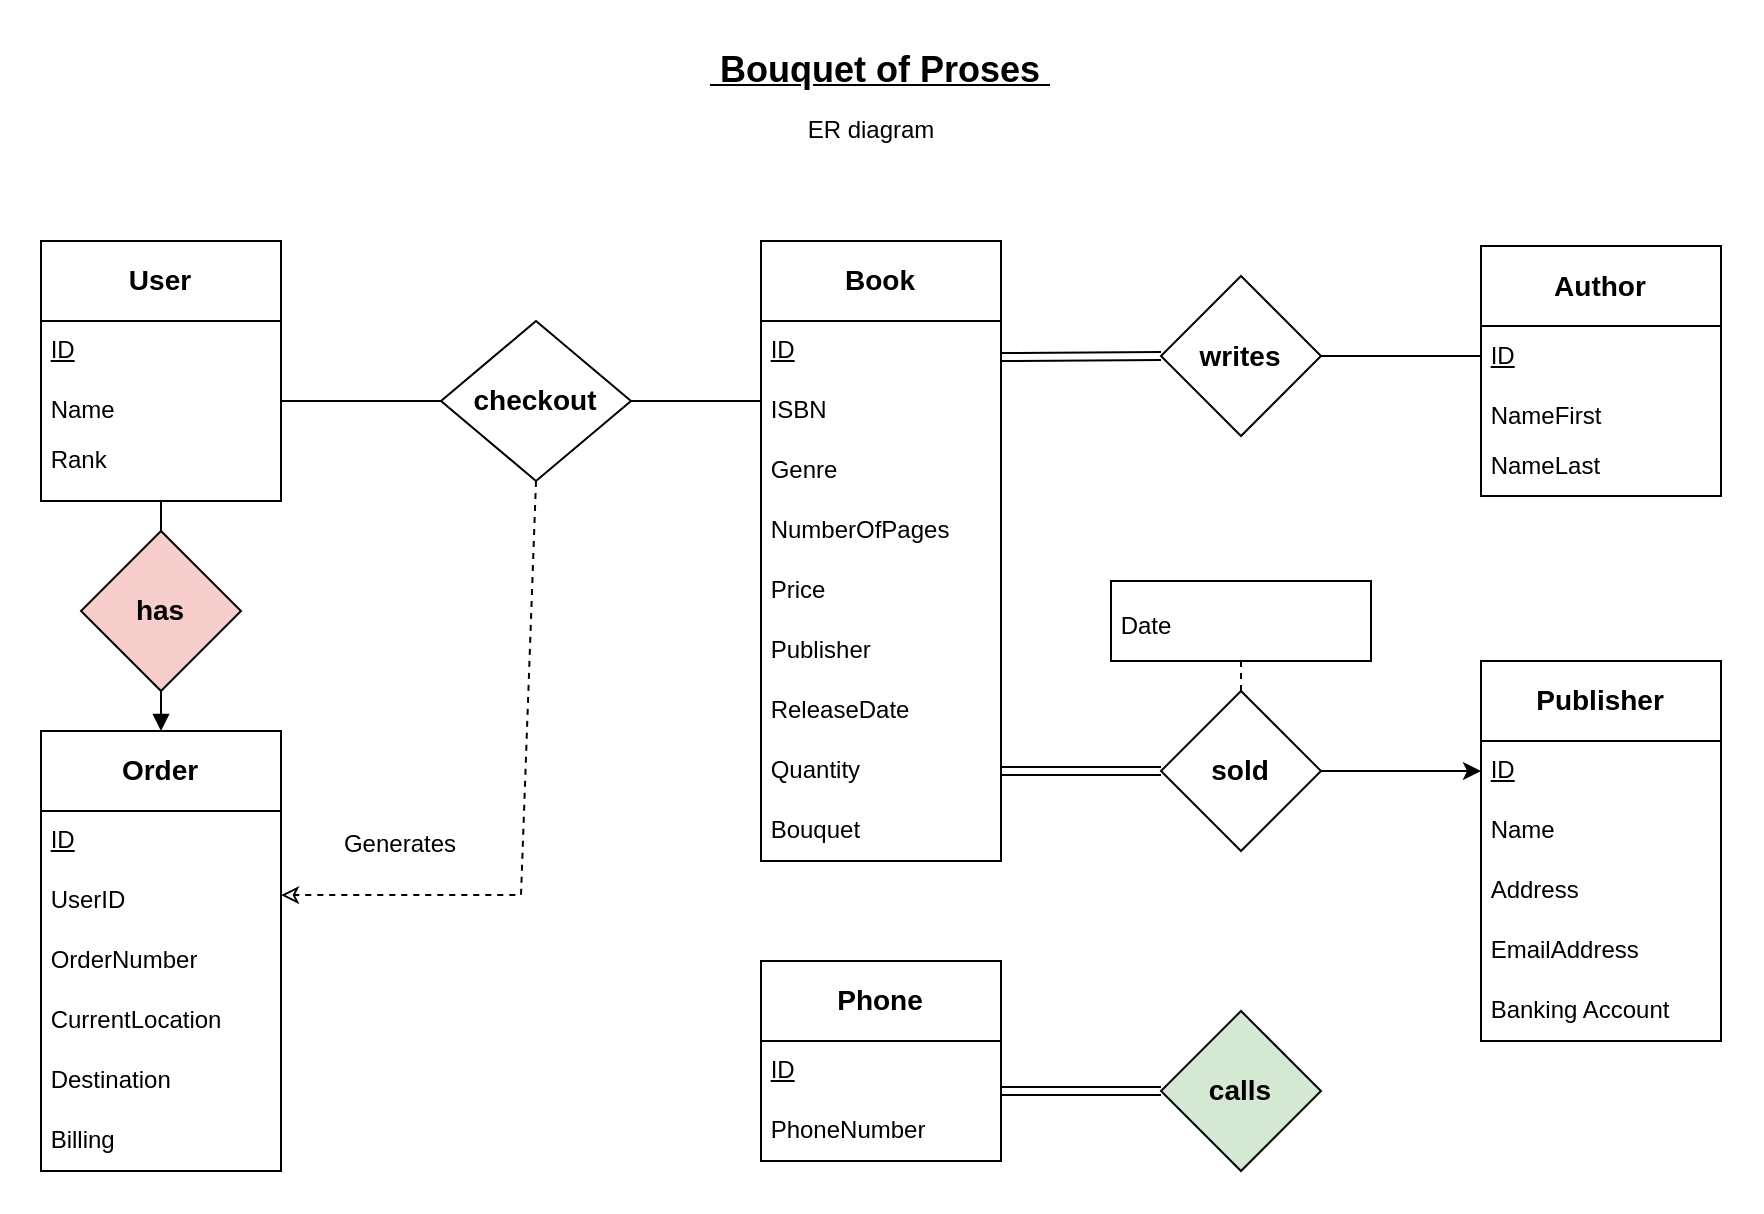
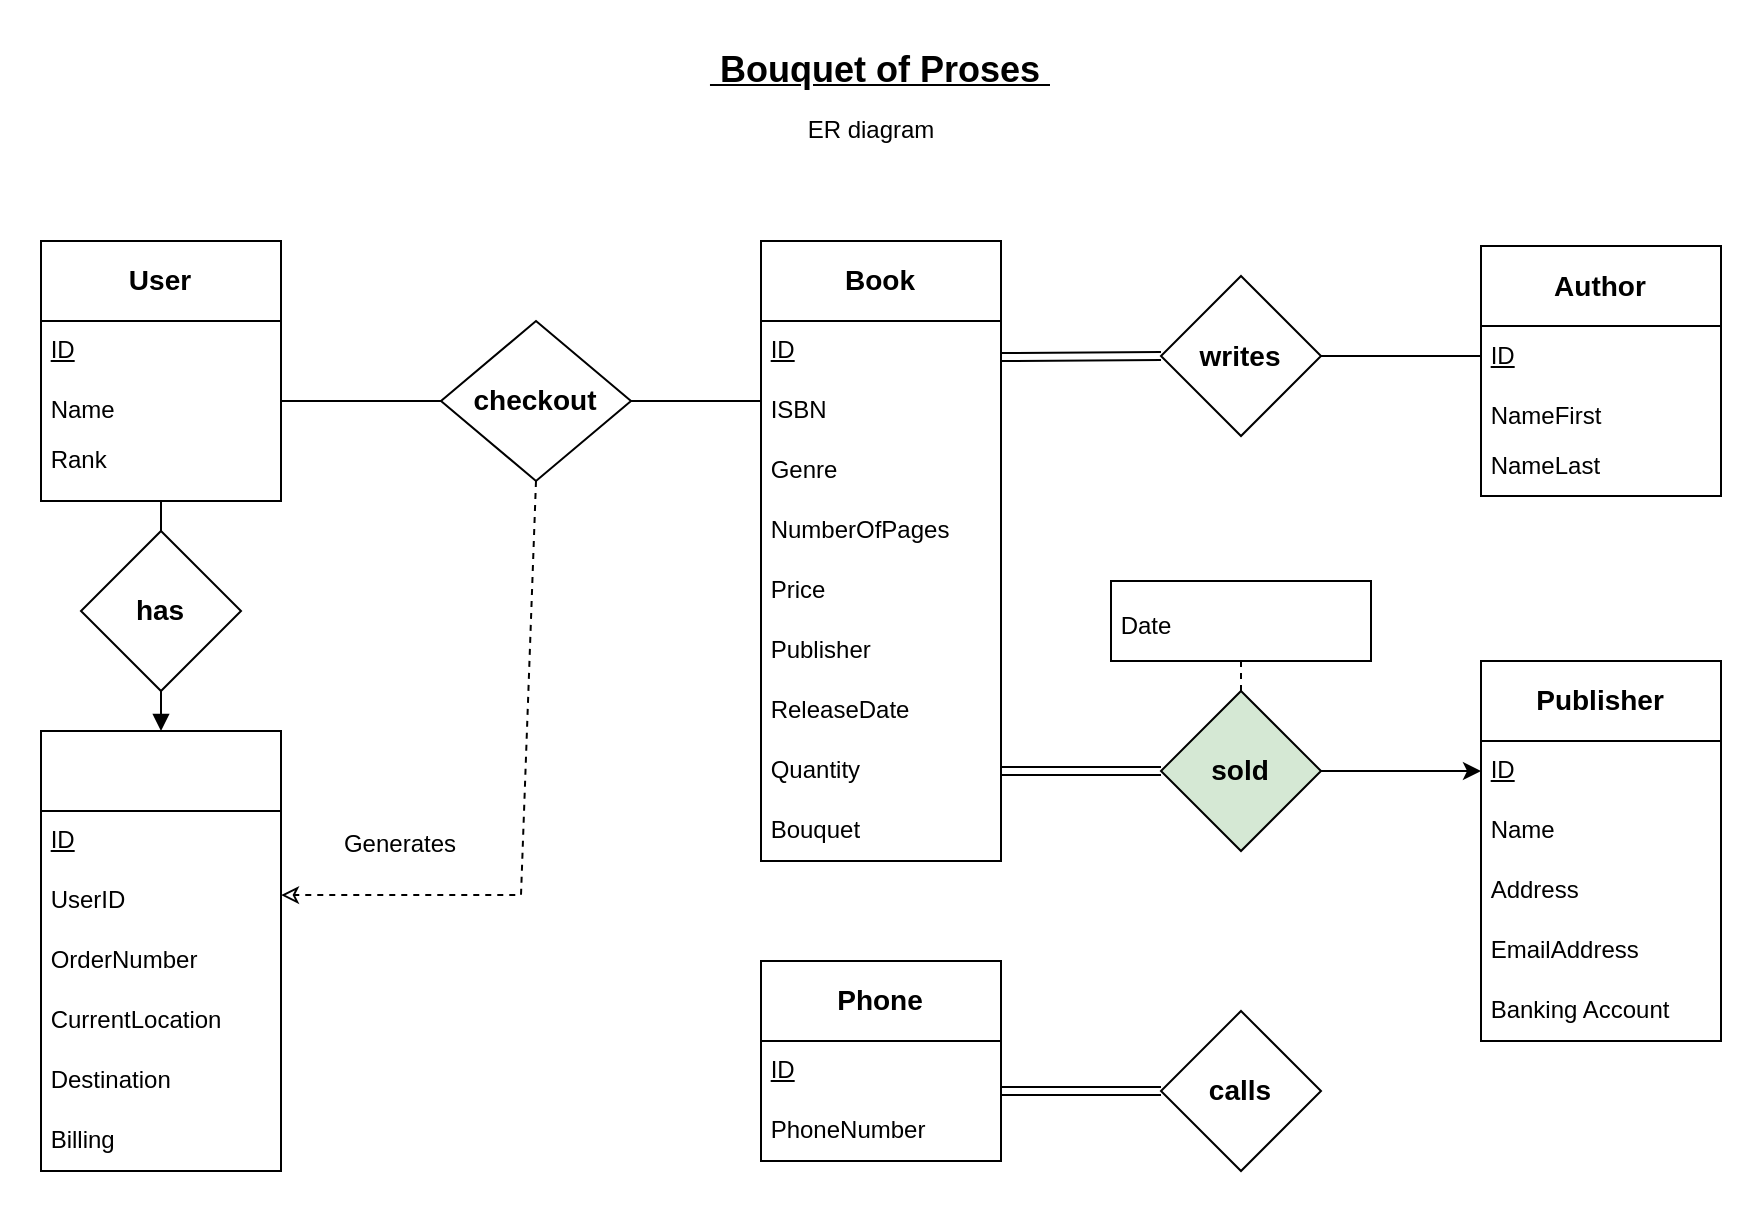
- <mxCell id="58" value="&lt;b&gt;has&lt;/b&gt;" style="rhombus;whiteSpace=wrap;html=1;fontSize=14;align=center;fillColor=#f8cecc;" parent="1" vertex="1"><mxGeometry x="40" y="265" width="80" height="80" as="geometry" /></mxCell>
+ <mxCell id="58" value="&lt;b&gt;has&lt;/b&gt;" style="rhombus;whiteSpace=wrap;html=1;fontSize=14;align=center;" parent="1" vertex="1"><mxGeometry x="40" y="265" width="80" height="80" as="geometry" /></mxCell>
- <mxCell id="46" value="&lt;span style=&quot;font-size: 14px&quot;&gt;&lt;b&gt;Order&lt;/b&gt;&lt;/span&gt;" style="text;html=1;strokeColor=none;fillColor=none;align=center;verticalAlign=middle;whiteSpace=wrap;rounded=0;" parent="1" vertex="1"><mxGeometry x="50" y="367.5" width="60" height="35" as="geometry" /></mxCell>
- <mxCell id="30" value="&lt;b&gt;sold&lt;/b&gt;" style="rhombus;whiteSpace=wrap;html=1;fontSize=14;align=center;" parent="1" vertex="1"><mxGeometry x="580" y="345" width="80" height="80" as="geometry" /></mxCell>
+ <mxCell id="30" value="&lt;b&gt;sold&lt;/b&gt;" style="rhombus;whiteSpace=wrap;html=1;fontSize=14;align=center;fillColor=#d5e8d4;" parent="1" vertex="1"><mxGeometry x="580" y="345" width="80" height="80" as="geometry" /></mxCell>
- <mxCell id="65" value="&lt;b&gt;calls&lt;/b&gt;" style="rhombus;whiteSpace=wrap;html=1;fontSize=14;align=center;fillColor=#d5e8d4;" parent="1" vertex="1"><mxGeometry x="580" y="505" width="80" height="80" as="geometry" /></mxCell>
+ <mxCell id="65" value="&lt;b&gt;calls&lt;/b&gt;" style="rhombus;whiteSpace=wrap;html=1;fontSize=14;align=center;" parent="1" vertex="1"><mxGeometry x="580" y="505" width="80" height="80" as="geometry" /></mxCell>
